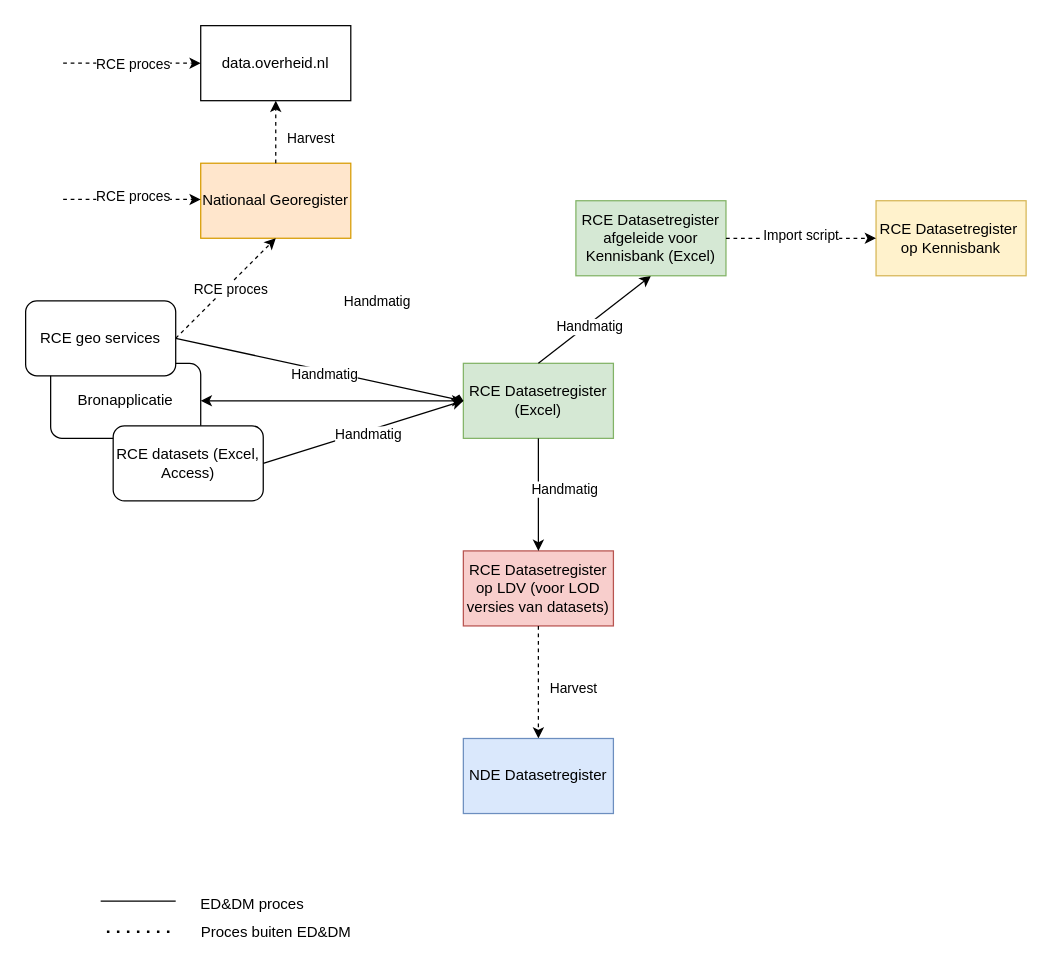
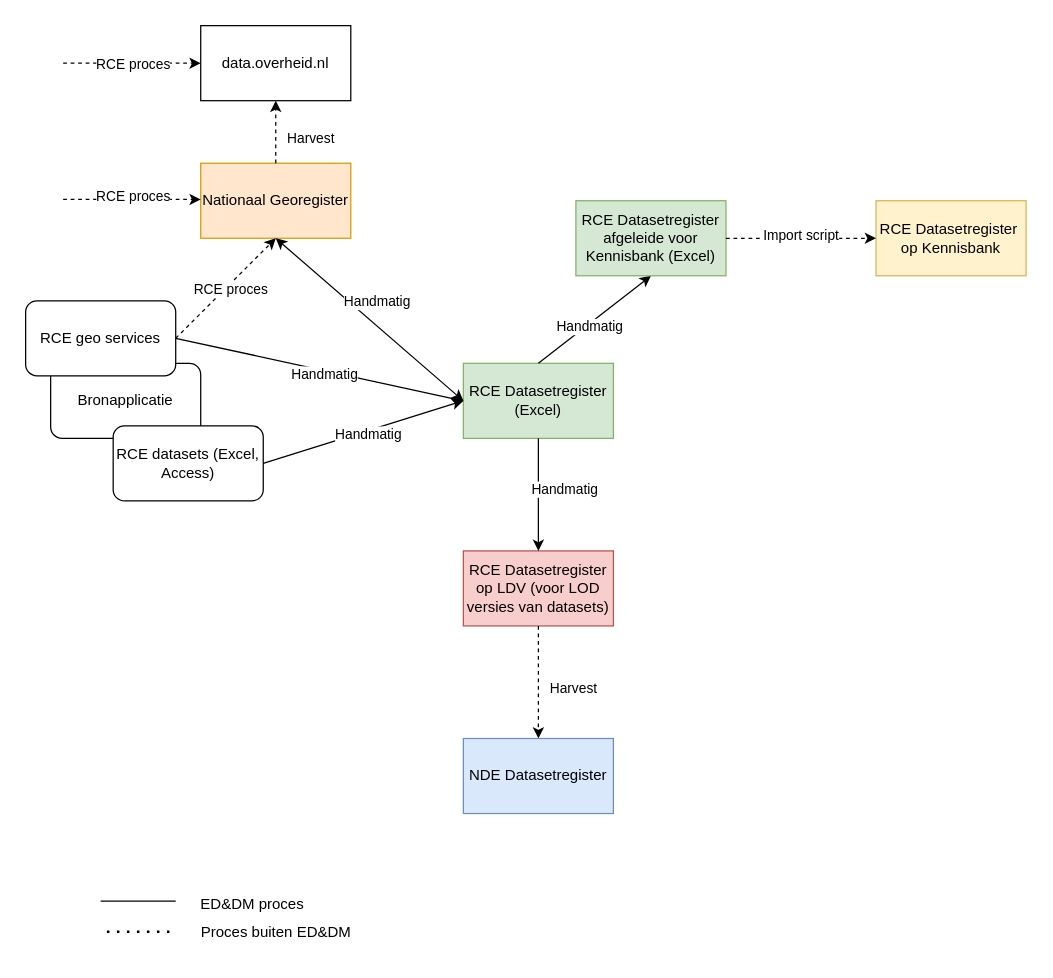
- <mxCell id="19" value="" style="endArrow=classic;startArrow=classic;html=1;rounded=0;exitX=0;exitY=0.5;exitDx=0;exitDy=0;" edge="1" parent="1" source="2" target="12"><mxGeometry width="50" height="50" relative="1" as="geometry"><mxPoint x="290" y="350" as="sourcePoint" /><mxPoint x="220" y="170" as="targetPoint" /></mxGeometry></mxCell>
+ <mxCell id="19" value="" style="endArrow=classic;startArrow=classic;html=1;rounded=0;exitX=0;exitY=0.5;exitDx=0;exitDy=0;entryX=0.5;entryY=1;entryDx=0;entryDy=0;" edge="1" parent="1" source="2" target="3"><mxGeometry width="50" height="50" relative="1" as="geometry"><mxPoint x="290" y="350" as="sourcePoint" /><mxPoint x="220" y="170" as="targetPoint" /></mxGeometry></mxCell>
